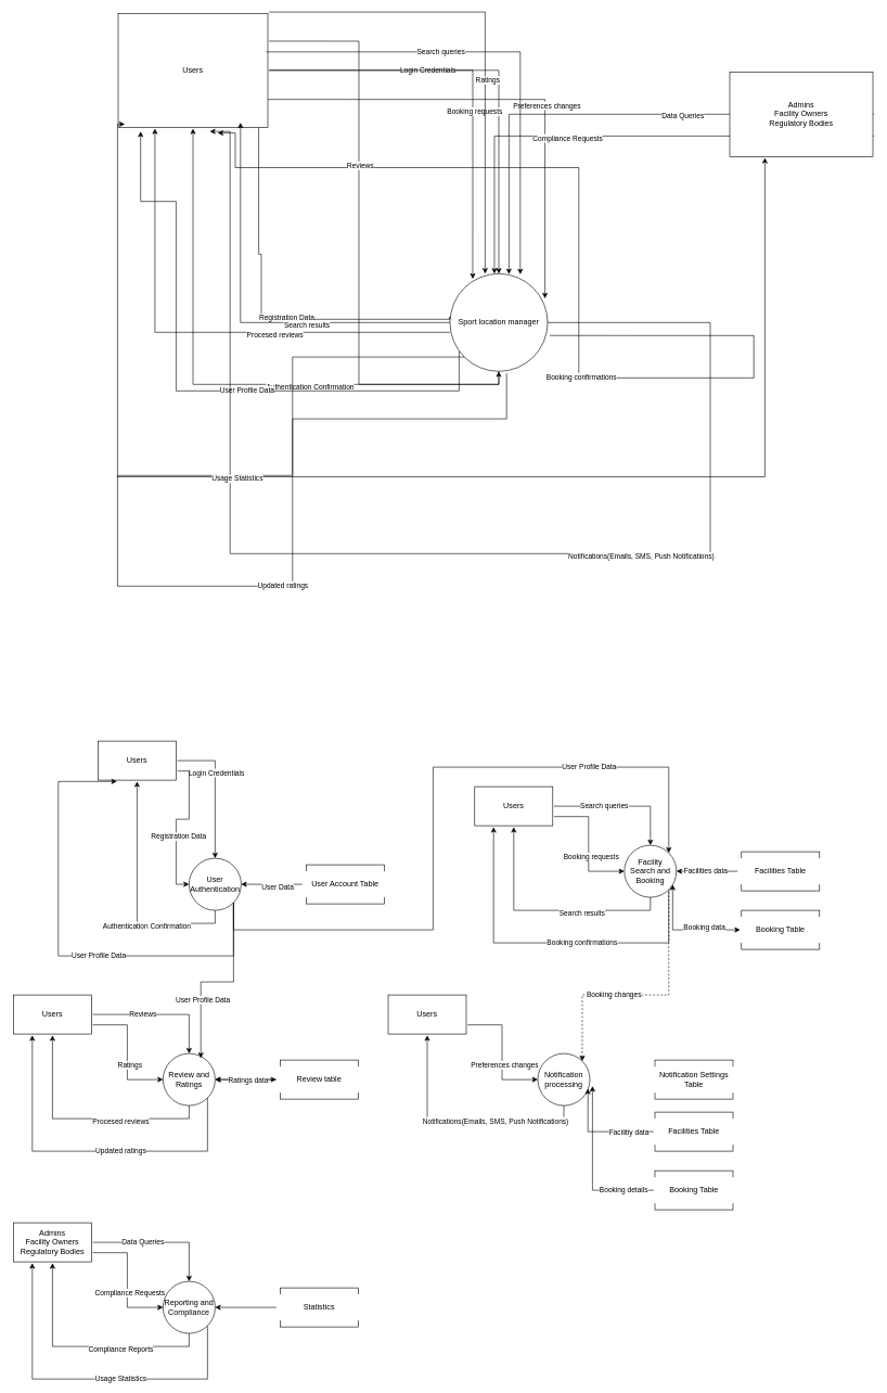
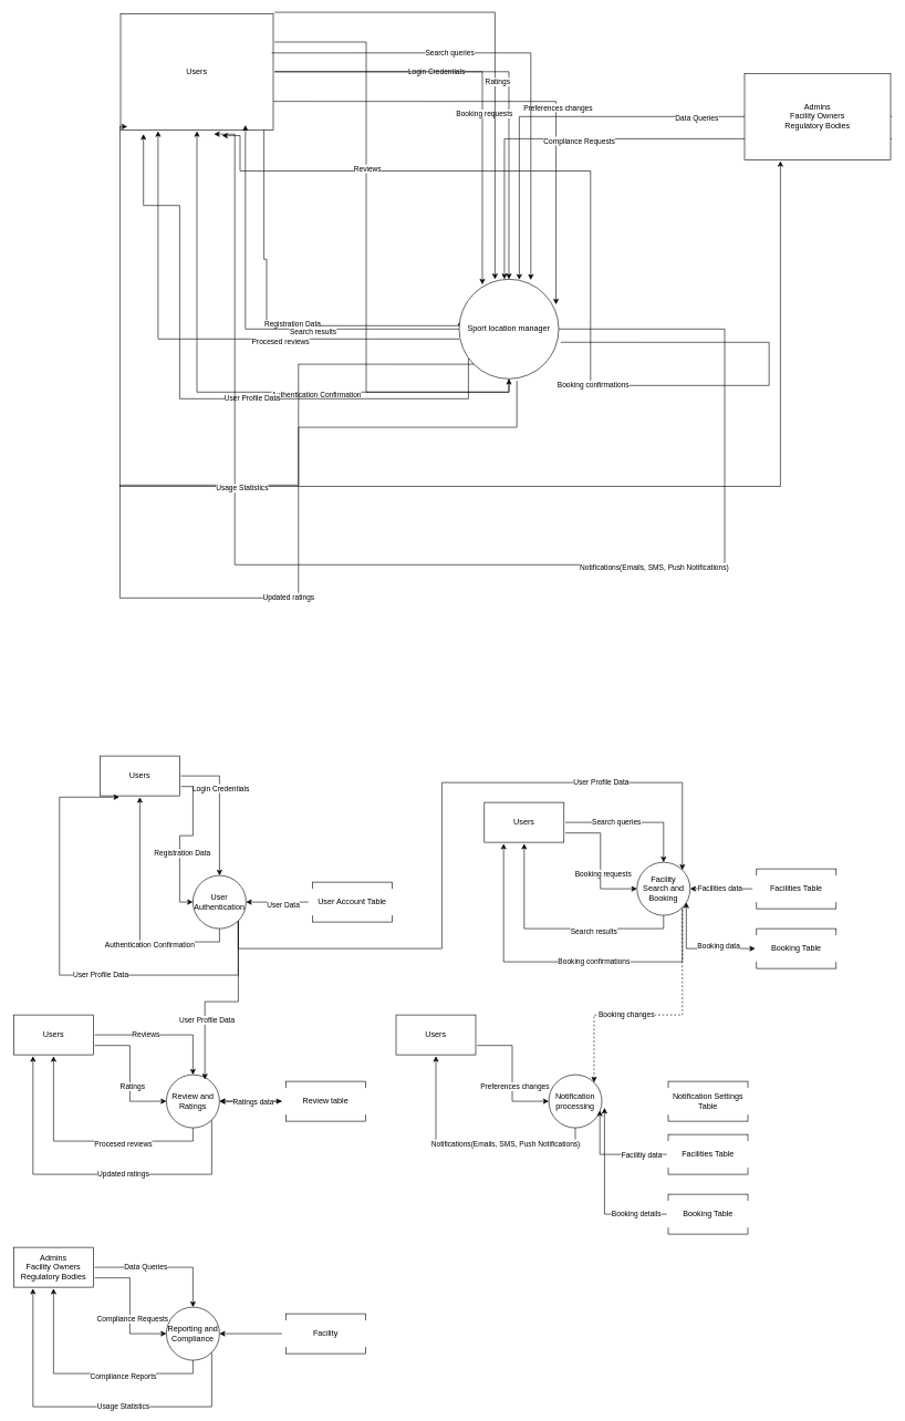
- <mxCell id="75" value="Statistics" style="rounded=0;whiteSpace=wrap;html=1;perimeterSpacing=2;comic=0;" parent="74" vertex="1"><mxGeometry x="6" width="120" height="60" as="geometry" /></mxCell>
+ <mxCell id="75" value="Facility" style="rounded=0;whiteSpace=wrap;html=1;perimeterSpacing=2;comic=0;" parent="74" vertex="1"><mxGeometry x="6" width="120" height="60" as="geometry" /></mxCell>
